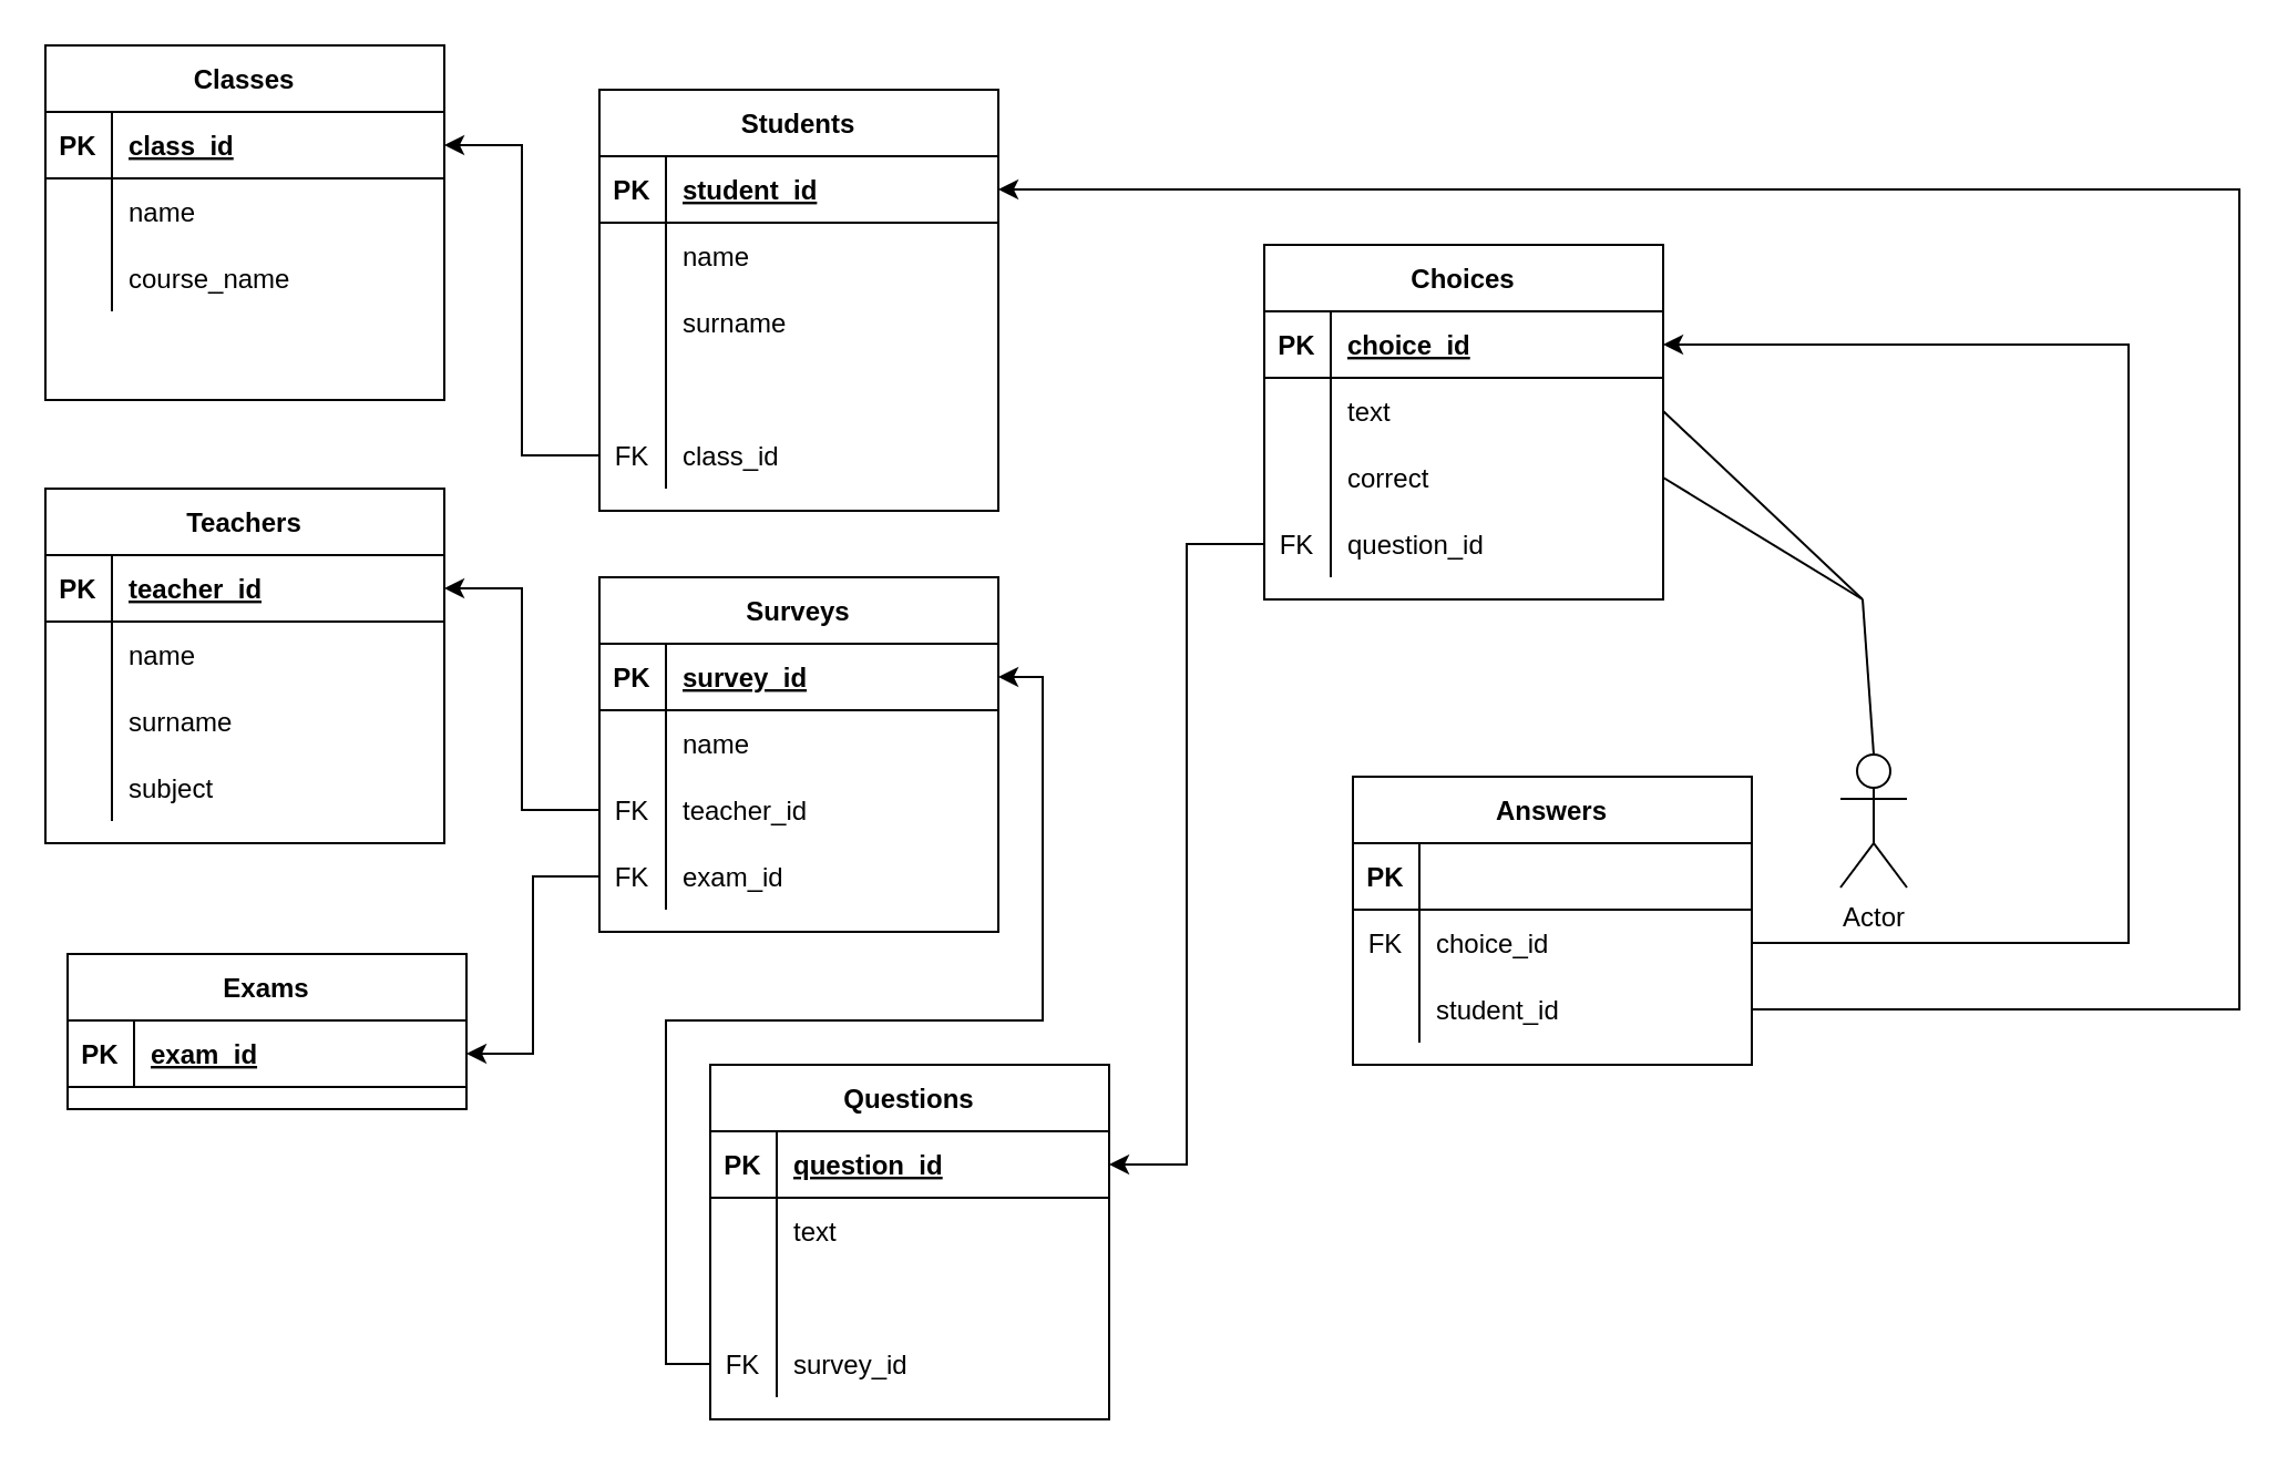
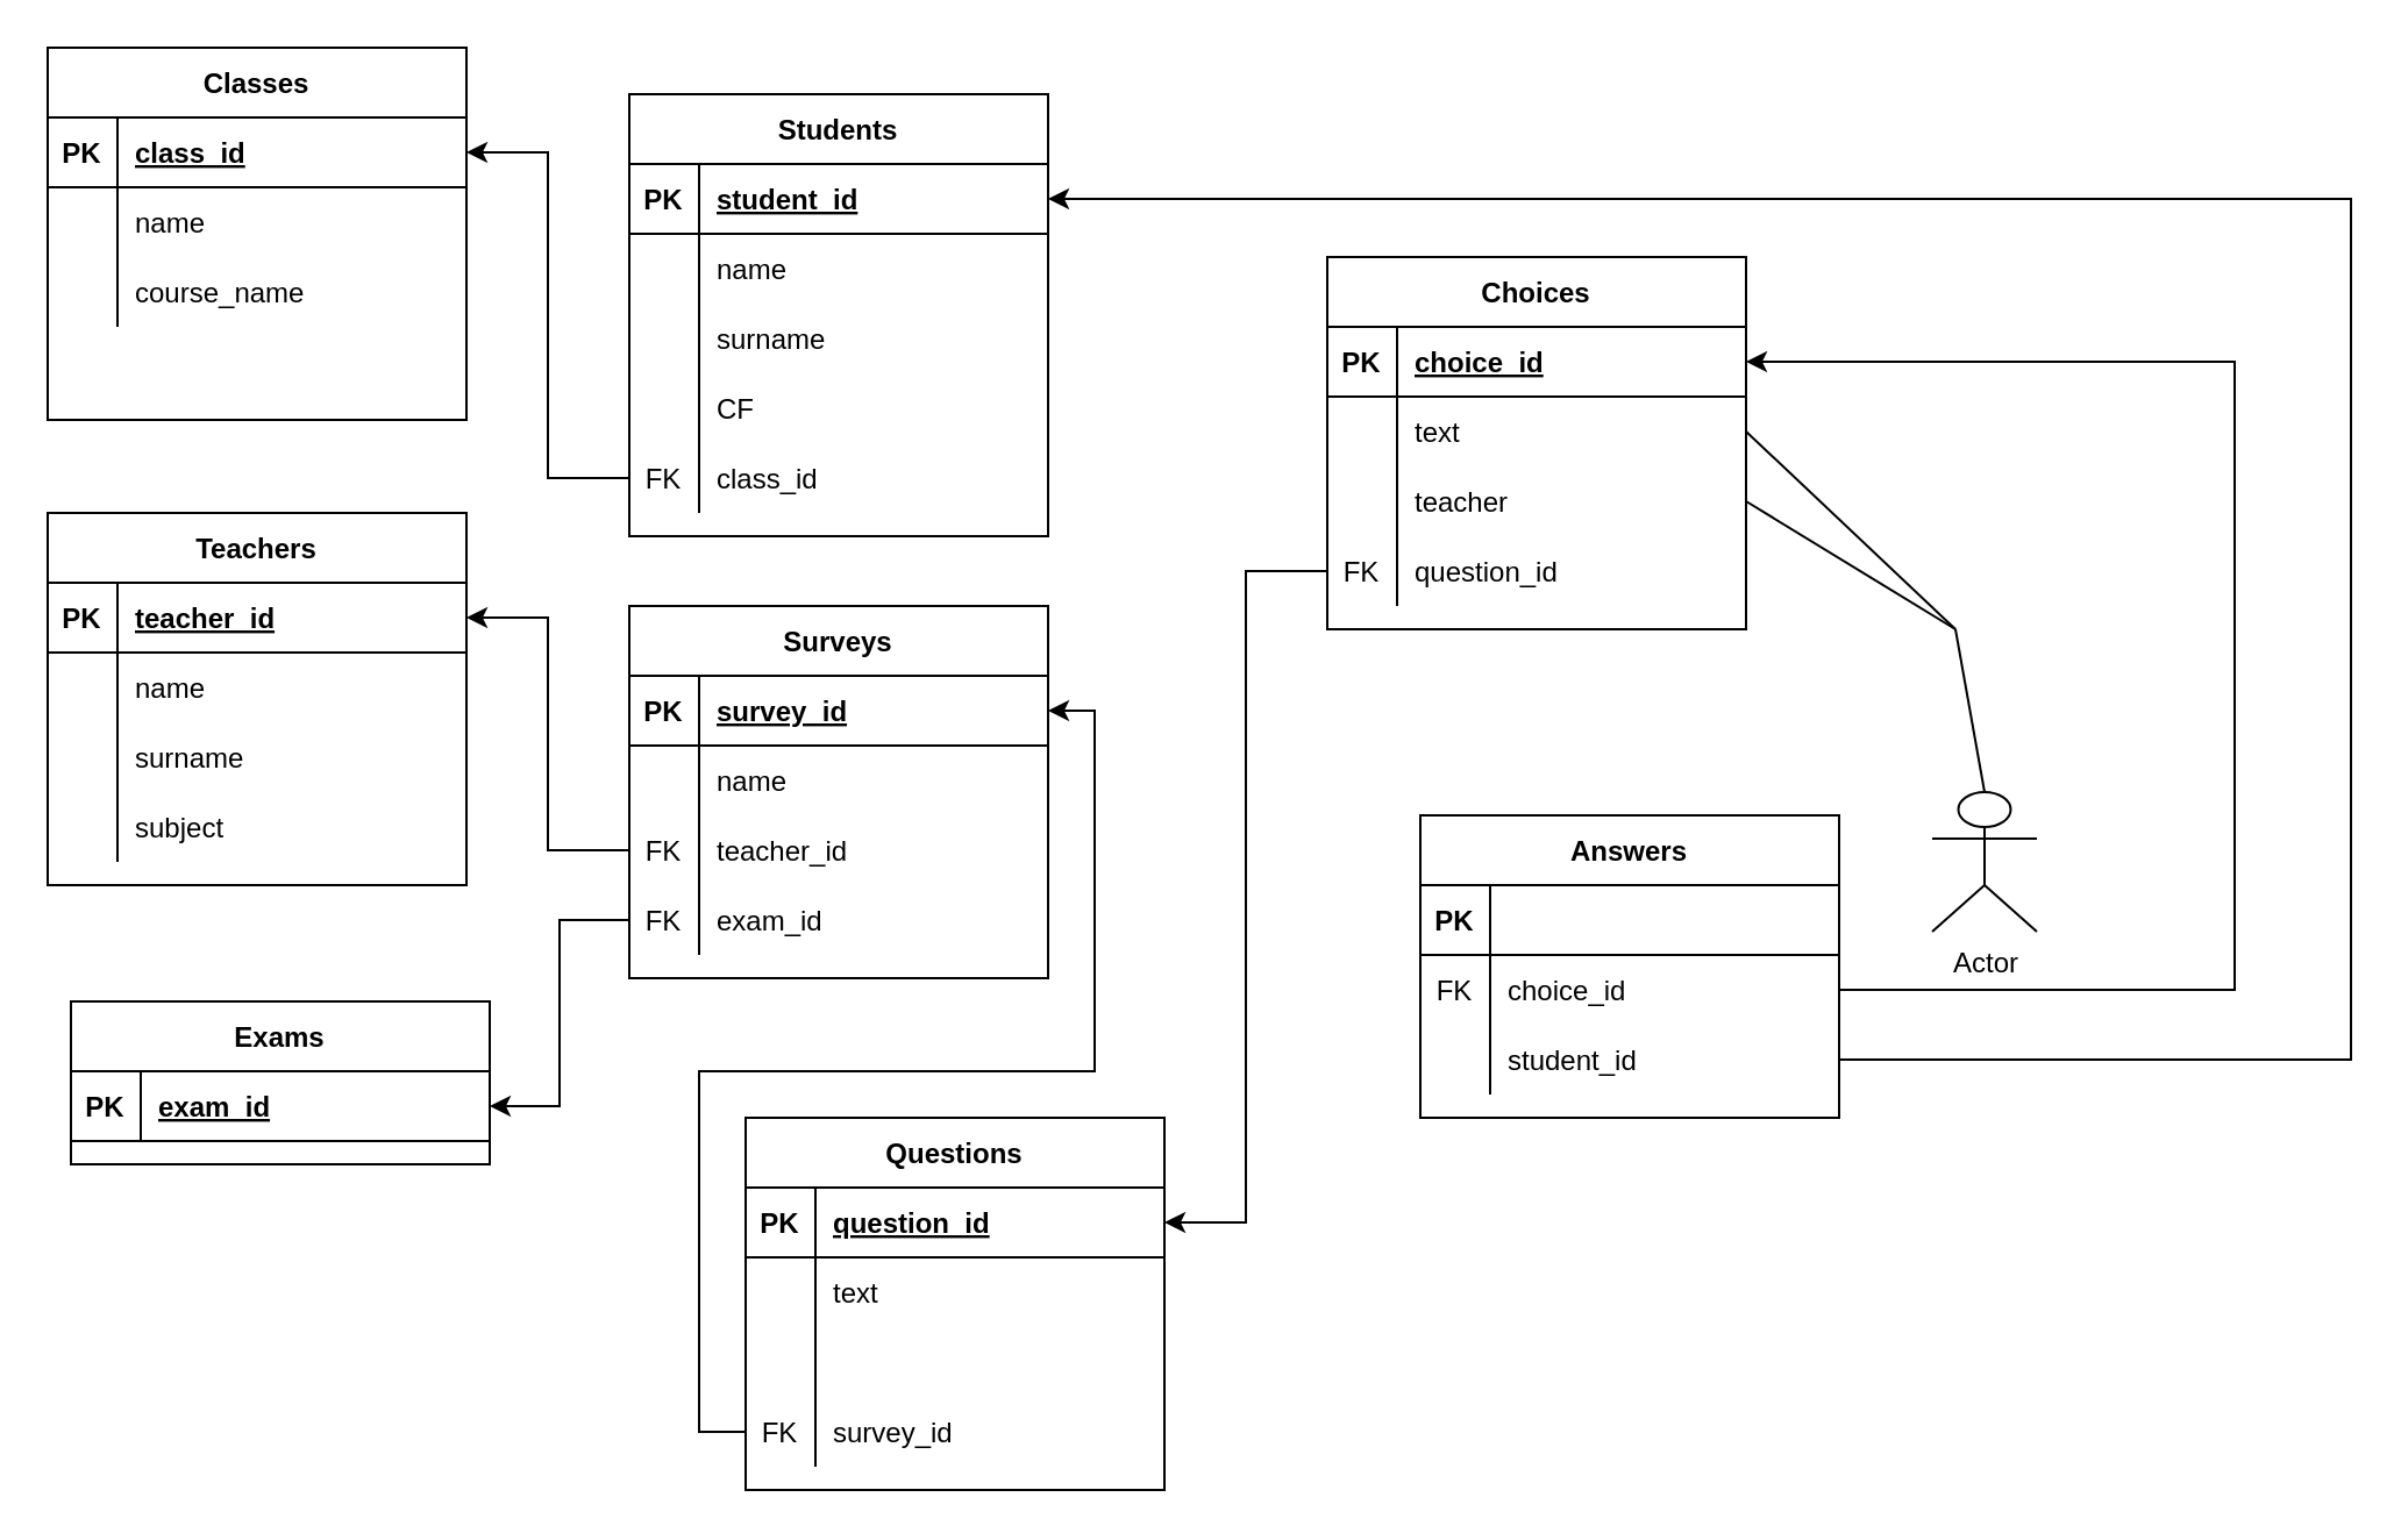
+ <mxCell id="27" value="CF" style="shape=partialRectangle;connectable=0;fillColor=none;top=0;left=0;bottom=0;right=0;align=left;spacingLeft=6;overflow=hidden;" vertex="1" parent="25"><mxGeometry x="30" width="150" height="30" as="geometry" /></mxCell>
- <mxCell id="90" value="correct" style="shape=partialRectangle;connectable=0;fillColor=none;top=0;left=0;bottom=0;right=0;align=left;spacingLeft=6;overflow=hidden;" vertex="1" parent="88"><mxGeometry x="30" width="150" height="30" as="geometry" /></mxCell>
+ <mxCell id="90" value="teacher" style="shape=partialRectangle;connectable=0;fillColor=none;top=0;left=0;bottom=0;right=0;align=left;spacingLeft=6;overflow=hidden;" vertex="1" parent="88"><mxGeometry x="30" width="150" height="30" as="geometry" /></mxCell>
- <mxCell id="94" value="Actor" style="shape=umlActor;verticalLabelPosition=bottom;verticalAlign=top;html=1;outlineConnect=0;" vertex="1" parent="1"><mxGeometry x="830" y="340" width="30" height="60" as="geometry" /></mxCell>
+ <mxCell id="94" value="Actor" style="shape=umlActor;verticalLabelPosition=bottom;verticalAlign=top;html=1;outlineConnect=0;" vertex="1" parent="1"><mxGeometry x="830" y="340" width="45" height="60" as="geometry" /></mxCell>
